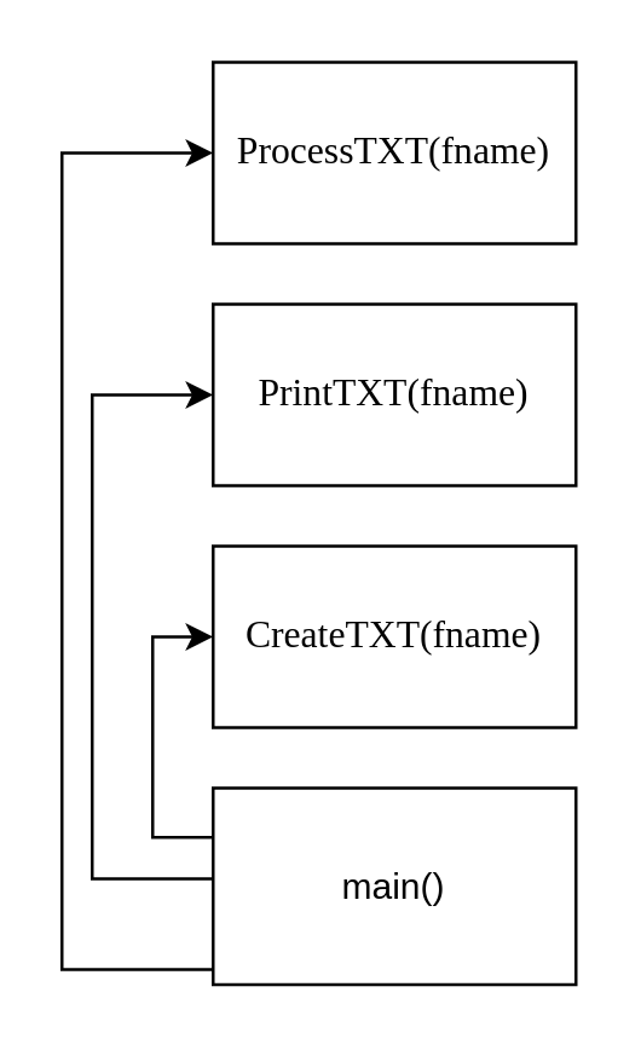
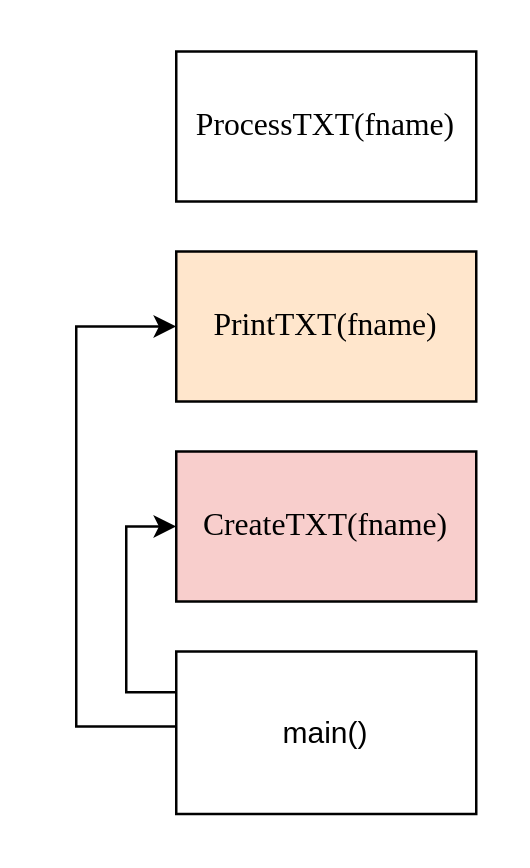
- <mxCell id="7" value="&lt;font face=&quot;Cascadia Mono&quot;&gt;&lt;span style=&quot;font-size: 12.667px;&quot;&gt;PrintTXT(fname)&lt;/span&gt;&lt;/font&gt;" style="rounded=0;whiteSpace=wrap;html=1;" vertex="1" parent="1"><mxGeometry x="70" y="100" width="120" height="60" as="geometry" /></mxCell>
+ <mxCell id="7" value="&lt;font face=&quot;Cascadia Mono&quot;&gt;&lt;span style=&quot;font-size: 12.667px;&quot;&gt;PrintTXT(fname)&lt;/span&gt;&lt;/font&gt;" style="rounded=0;whiteSpace=wrap;html=1;fillColor=#ffe6cc;" vertex="1" parent="1"><mxGeometry x="70" y="100" width="120" height="60" as="geometry" /></mxCell>
- <mxCell id="4" style="edgeStyle=orthogonalEdgeStyle;rounded=0;orthogonalLoop=1;jettySize=auto;html=1;entryX=0;entryY=0.5;entryDx=0;entryDy=0;exitX=0;exitY=0.75;exitDx=0;exitDy=0;" edge="1" parent="1" source="5" target="8"><mxGeometry relative="1" as="geometry"><Array as="points"><mxPoint x="20" y="320" /><mxPoint x="20" y="50" /></Array></mxGeometry></mxCell>
- <mxCell id="6" value="&lt;font face=&quot;Cascadia Mono&quot;&gt;&lt;span style=&quot;font-size: 12.667px;&quot;&gt;CreateTXT(fname)&lt;/span&gt;&lt;/font&gt;" style="rounded=0;whiteSpace=wrap;html=1;" vertex="1" parent="1"><mxGeometry x="70" y="180" width="120" height="60" as="geometry" /></mxCell>
+ <mxCell id="6" value="&lt;font face=&quot;Cascadia Mono&quot;&gt;&lt;span style=&quot;font-size: 12.667px;&quot;&gt;CreateTXT(fname)&lt;/span&gt;&lt;/font&gt;" style="rounded=0;whiteSpace=wrap;html=1;fillColor=#f8cecc;" vertex="1" parent="1"><mxGeometry x="70" y="180" width="120" height="60" as="geometry" /></mxCell>
